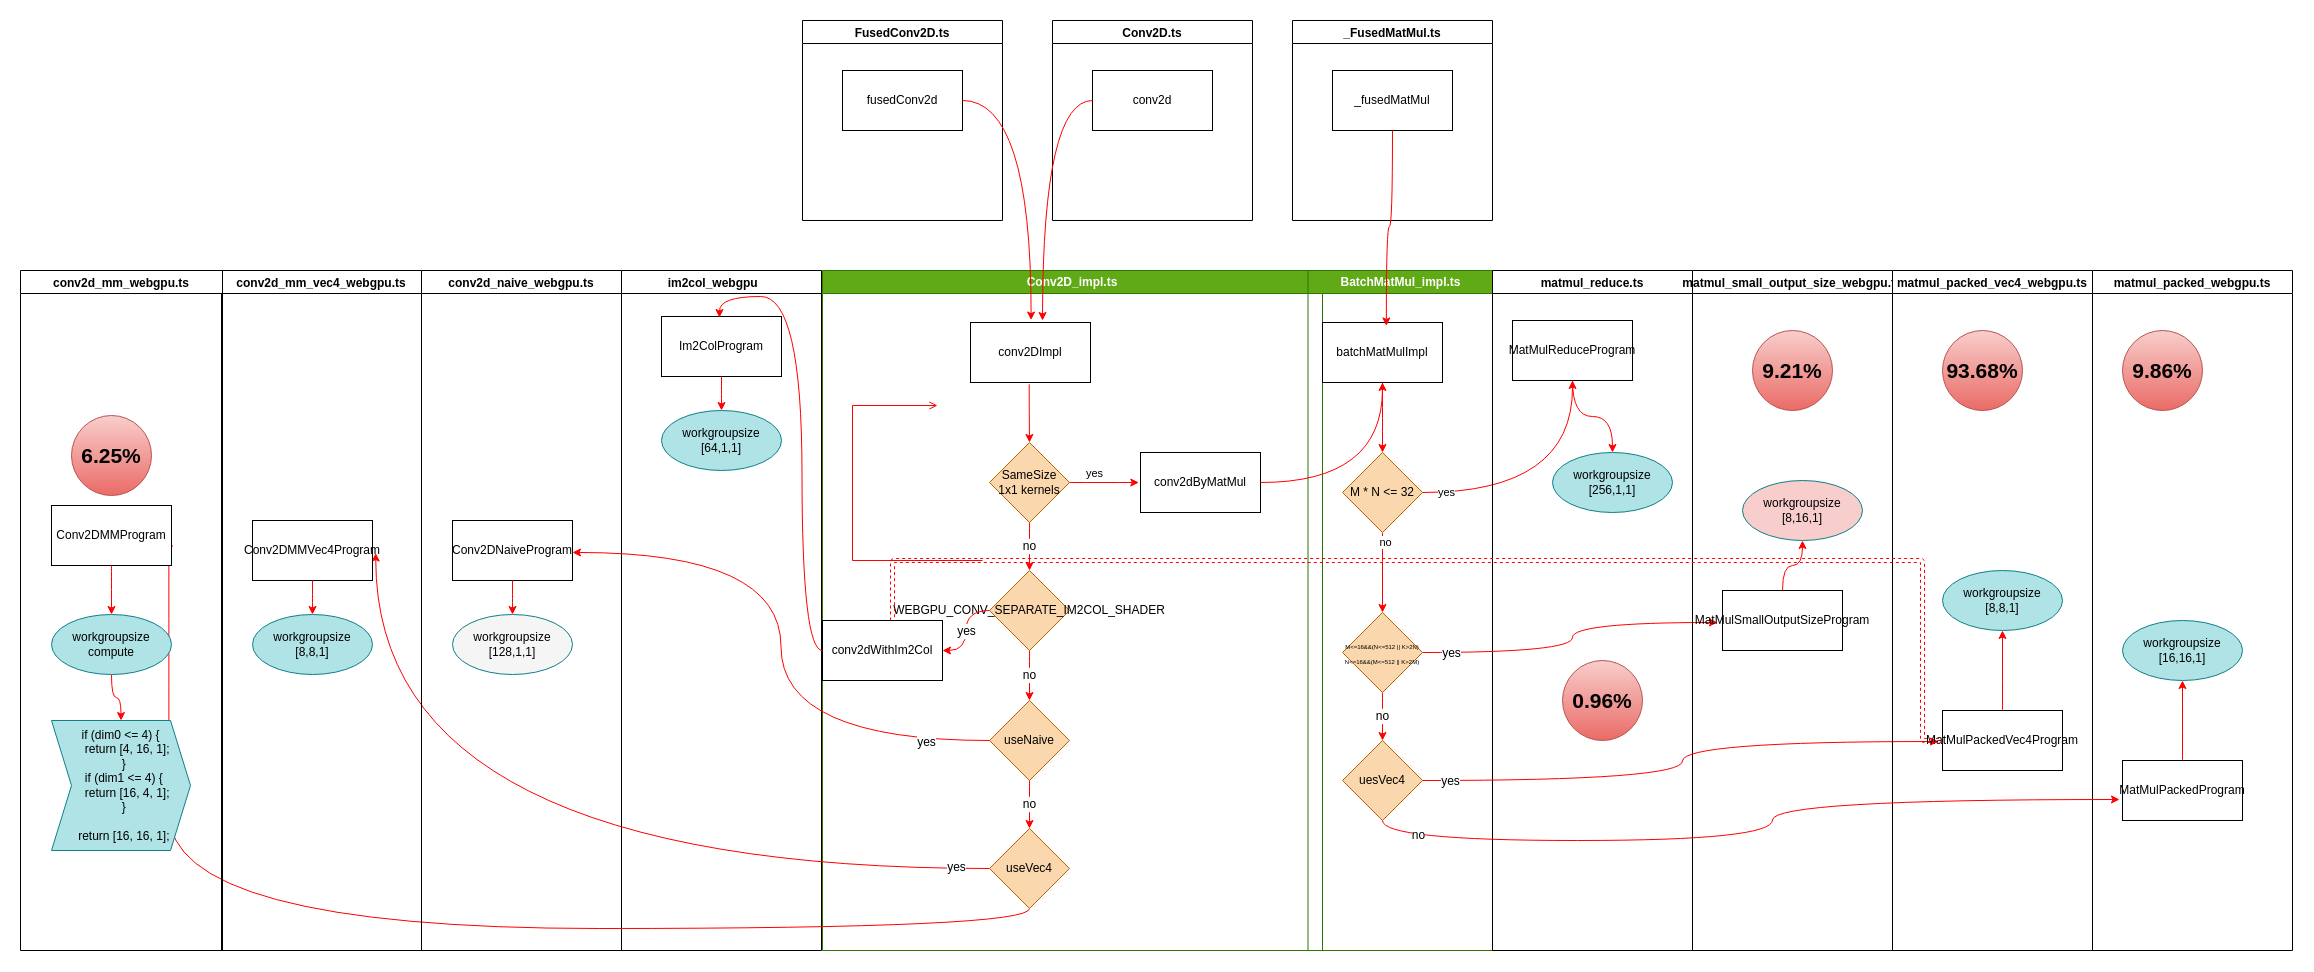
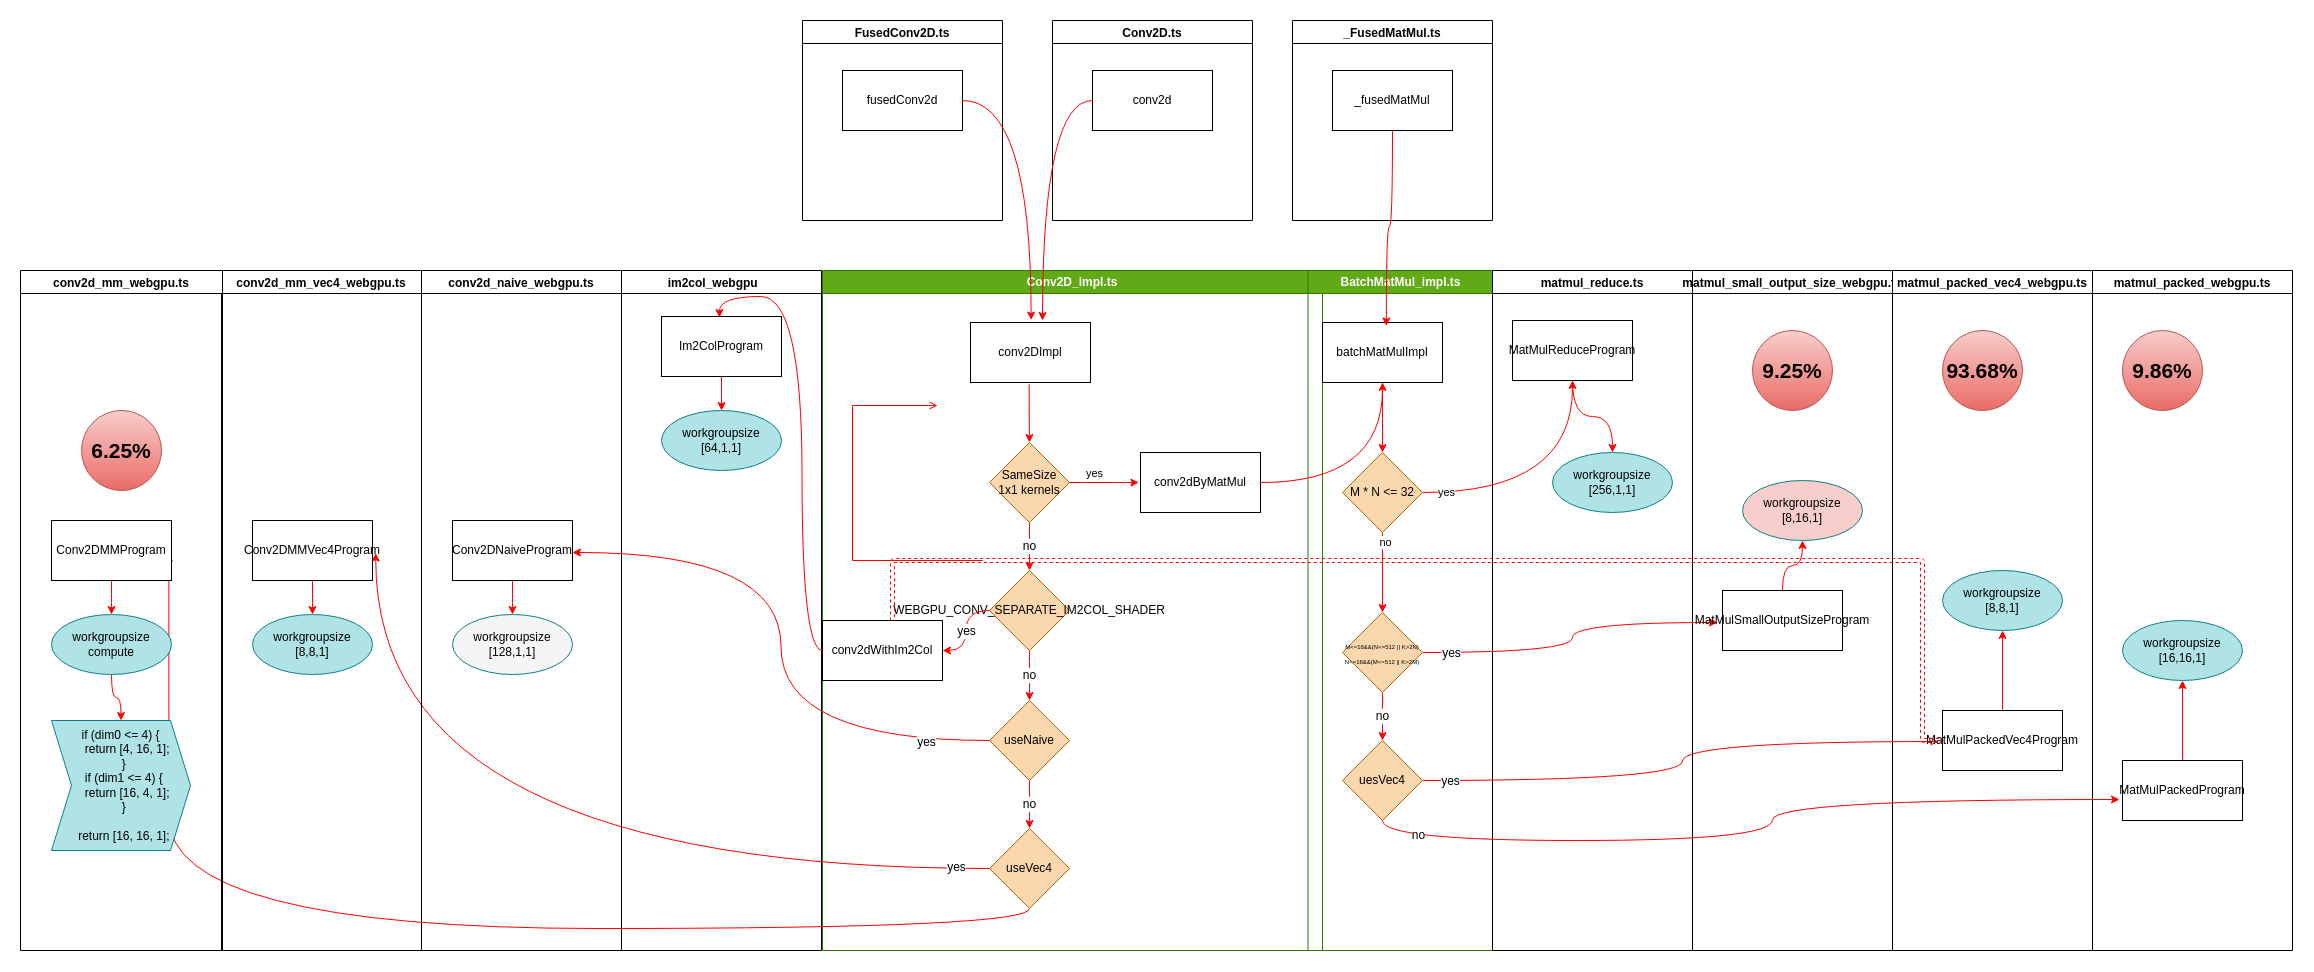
- <mxCell id="38" value="9.21%" style="ellipse;whiteSpace=wrap;html=1;aspect=fixed;fontSize=21;fillColor=#f8cecc;strokeColor=#b85450;gradientColor=#ea6b66;fontStyle=1" vertex="1" parent="34"><mxGeometry x="60" y="60" width="80" height="80" as="geometry" /></mxCell>
+ <mxCell id="38" value="9.25%" style="ellipse;whiteSpace=wrap;html=1;aspect=fixed;fontSize=21;fillColor=#f8cecc;strokeColor=#b85450;gradientColor=#ea6b66;fontStyle=1" vertex="1" parent="34"><mxGeometry x="60" y="60" width="80" height="80" as="geometry" /></mxCell>
- <mxCell id="80" value="6.25%" style="ellipse;whiteSpace=wrap;html=1;aspect=fixed;fontSize=21;fillColor=#f8cecc;strokeColor=#b85450;gradientColor=#ea6b66;fontStyle=1" vertex="1" parent="74"><mxGeometry x="51" y="145" width="80" height="80" as="geometry" /></mxCell>
+ <mxCell id="80" value="6.25%" style="ellipse;whiteSpace=wrap;html=1;aspect=fixed;fontSize=21;fillColor=#f8cecc;strokeColor=#b85450;gradientColor=#ea6b66;fontStyle=1" vertex="1" parent="74"><mxGeometry x="61" y="140" width="80" height="80" as="geometry" /></mxCell>
- <mxCell id="75" value="Conv2DMMProgram" style="whiteSpace=wrap;html=1;fillColor=rgb(255, 255, 255);strokeColor=rgb(0, 0, 0);fontColor=rgb(0, 0, 0);rounded=0;" vertex="1" parent="74"><mxGeometry x="31" y="235" width="120" height="60" as="geometry" /></mxCell>
+ <mxCell id="75" value="Conv2DMMProgram" style="whiteSpace=wrap;html=1;fillColor=rgb(255, 255, 255);strokeColor=rgb(0, 0, 0);fontColor=rgb(0, 0, 0);rounded=0;" vertex="1" parent="74"><mxGeometry x="31" y="250" width="120" height="60" as="geometry" /></mxCell>
- <mxCell id="29" value="0.96%" style="ellipse;whiteSpace=wrap;html=1;aspect=fixed;fontSize=21;fillColor=#f8cecc;strokeColor=#b85450;gradientColor=#ea6b66;fontStyle=1" vertex="1" parent="25"><mxGeometry x="70" y="390" width="80" height="80" as="geometry" /></mxCell>
- <mxCell id="39" value="" style="edgeStyle=orthogonalEdgeStyle;curved=1;orthogonalLoop=1;jettySize=auto;html=1;fontSize=12;strokeColor=#ff0000;entryX=-0.033;entryY=0.517;entryDx=0;entryDy=0;entryPerimeter=0;" edge="1" parent="1" source="17" target="42"><mxGeometry relative="1" as="geometry" /></mxCell>
+ <mxCell id="39" value="" style="edgeStyle=orthogonalEdgeStyle;curved=1;orthogonalLoop=1;jettySize=auto;html=1;fontSize=12;strokeColor=#ff0000;entryX=-0.033;entryY=0.517;entryDx=0;entryDy=0;entryPerimeter=0;endArrow=open;" edge="1" parent="1" source="17" target="42"><mxGeometry relative="1" as="geometry" /></mxCell>
